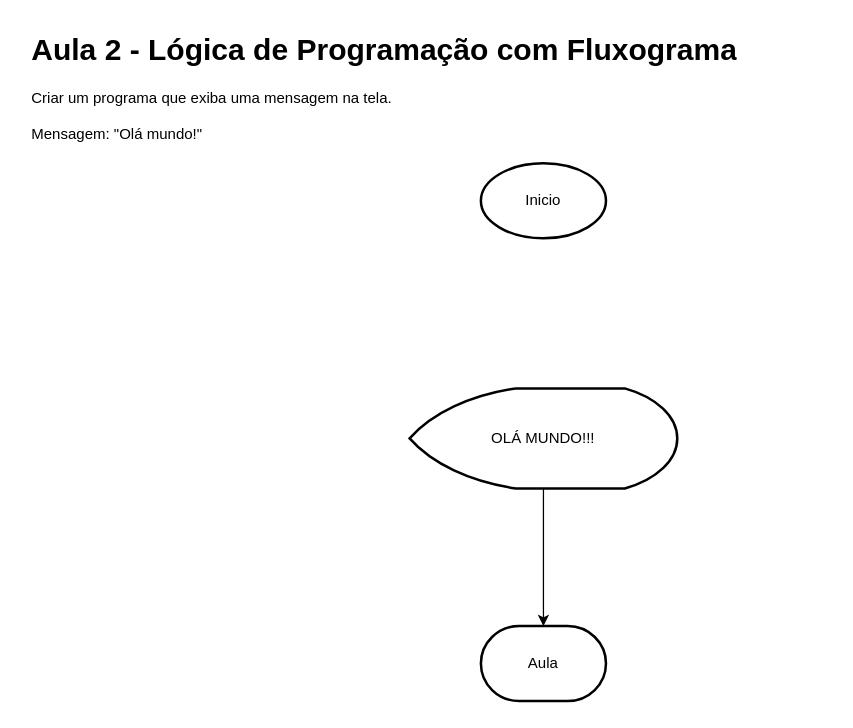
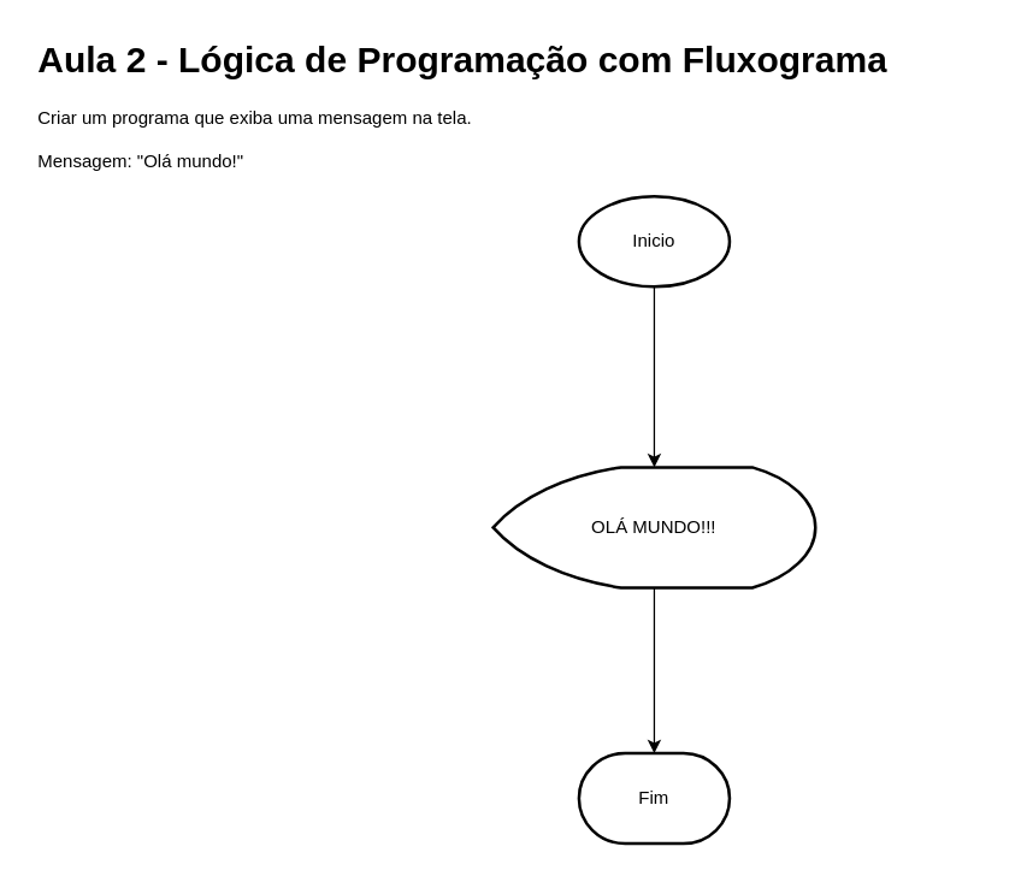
+ <mxCell id="3" style="edgeStyle=orthogonalEdgeStyle;rounded=0;orthogonalLoop=1;jettySize=auto;html=1;entryX=0.5;entryY=0;entryDx=0;entryDy=0;entryPerimeter=0;" parent="1" source="4" target="7" edge="1"><mxGeometry relative="1" as="geometry" /></mxCell>
- <mxCell id="5" value="Aula" style="strokeWidth=2;html=1;shape=mxgraph.flowchart.terminator;whiteSpace=wrap;" parent="1" vertex="1"><mxGeometry x="384" y="500" width="100" height="60" as="geometry" /></mxCell>
+ <mxCell id="5" value="Fim" style="strokeWidth=2;html=1;shape=mxgraph.flowchart.terminator;whiteSpace=wrap;" parent="1" vertex="1"><mxGeometry x="384" y="500" width="100" height="60" as="geometry" /></mxCell>
